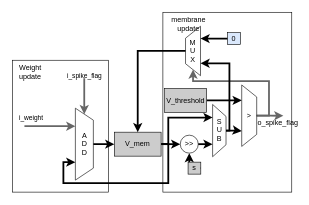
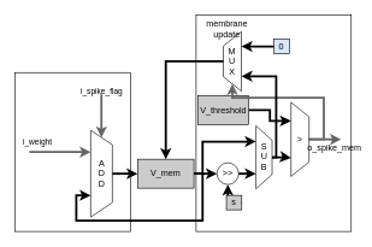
- <mxCell id="29" value="Weight update" style="text;html=1;align=center;verticalAlign=middle;whiteSpace=wrap;rounded=0;" vertex="1" parent="1"><mxGeometry x="20" y="105" width="60" height="30" as="geometry" /></mxCell>
- <mxCell id="20" value="V_threshold" style="rounded=0;whiteSpace=wrap;html=1;fillColor=#CCCCCC;" vertex="1" parent="1"><mxGeometry x="274" y="147" width="70" height="40" as="geometry" /></mxCell>
+ <mxCell id="20" value="V_threshold" style="rounded=0;whiteSpace=wrap;html=1;fillColor=#CCCCCC;" vertex="1" parent="1"><mxGeometry x="274" y="132" width="70" height="40" as="geometry" /></mxCell>
- <mxCell id="28" value="o_spike_flag" style="text;html=1;align=center;verticalAlign=middle;whiteSpace=wrap;rounded=0;" vertex="1" parent="1"><mxGeometry x="433" y="190" width="60" height="30" as="geometry" /></mxCell>
+ <mxCell id="28" value="o_spike_mem" style="text;html=1;align=center;verticalAlign=middle;whiteSpace=wrap;rounded=0;" vertex="1" parent="1"><mxGeometry x="433" y="190" width="60" height="30" as="geometry" /></mxCell>
